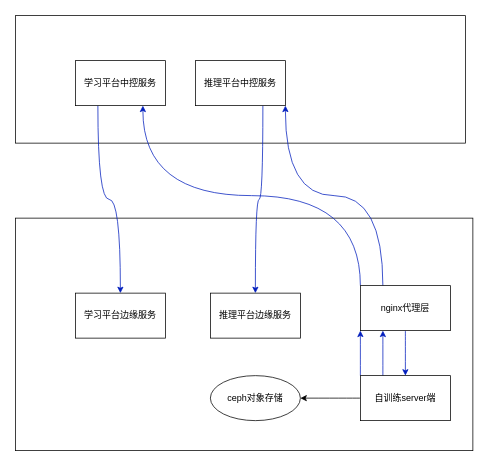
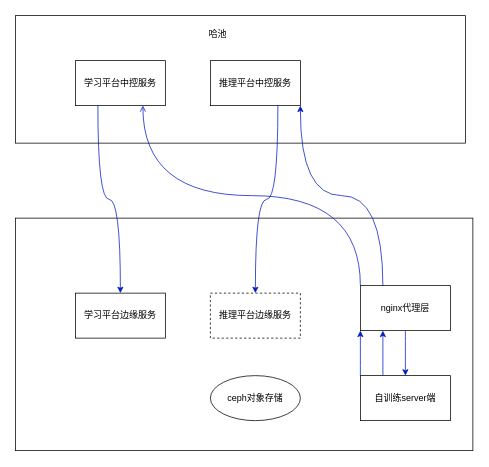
+ <mxCell id="15" value="哈池" style="text;html=1;strokeColor=none;fillColor=none;align=center;verticalAlign=middle;whiteSpace=wrap;rounded=0;" vertex="1" parent="1"><mxGeometry x="260" y="30" width="60" height="30" as="geometry" /></mxCell>
- <mxCell id="7" value="推理平台中控服务" style="rounded=0;whiteSpace=wrap;html=1;" vertex="1" parent="1"><mxGeometry x="260" y="80" width="120" height="60" as="geometry" /></mxCell>
+ <mxCell id="7" value="推理平台中控服务" style="rounded=0;whiteSpace=wrap;html=1;" vertex="1" parent="1"><mxGeometry x="280" y="80" width="120" height="60" as="geometry" /></mxCell>
- <mxCell id="18" style="edgeStyle=orthogonalEdgeStyle;curved=1;rounded=0;orthogonalLoop=1;jettySize=auto;html=1;exitX=0;exitY=0;exitDx=0;exitDy=0;entryX=0.75;entryY=1;entryDx=0;entryDy=0;fillColor=#0050ef;strokeColor=#001DBC;" edge="1" parent="1" source="19" target="5"><mxGeometry relative="1" as="geometry" /></mxCell>
+ <mxCell id="18" style="edgeStyle=orthogonalEdgeStyle;curved=1;rounded=0;orthogonalLoop=1;jettySize=auto;html=1;exitX=0;exitY=0;exitDx=0;exitDy=0;entryX=0.75;entryY=1;entryDx=0;entryDy=0;fillColor=#0050ef;strokeColor=#001DBC;endArrow=open;" edge="1" parent="1" source="19" target="5"><mxGeometry relative="1" as="geometry" /></mxCell>
- <mxCell id="9" value="推理平台边缘服务" style="rounded=0;whiteSpace=wrap;html=1;" vertex="1" parent="1"><mxGeometry x="280" y="390" width="120" height="60" as="geometry" /></mxCell>
+ <mxCell id="9" value="推理平台边缘服务" style="rounded=0;whiteSpace=wrap;html=1;dashed=1;" vertex="1" parent="1"><mxGeometry x="280" y="390" width="120" height="60" as="geometry" /></mxCell>
- <mxCell id="10" style="edgeStyle=orthogonalEdgeStyle;curved=1;rounded=0;orthogonalLoop=1;jettySize=auto;html=1;entryX=1;entryY=0.5;entryDx=0;entryDy=0;" edge="1" parent="1" source="13" target="14"><mxGeometry relative="1" as="geometry" /></mxCell>
